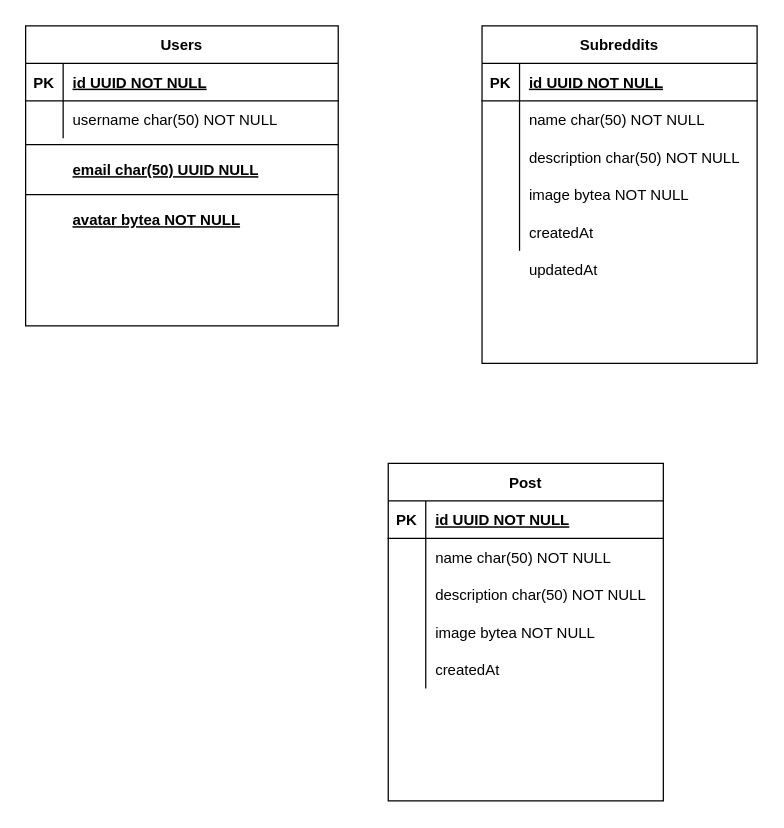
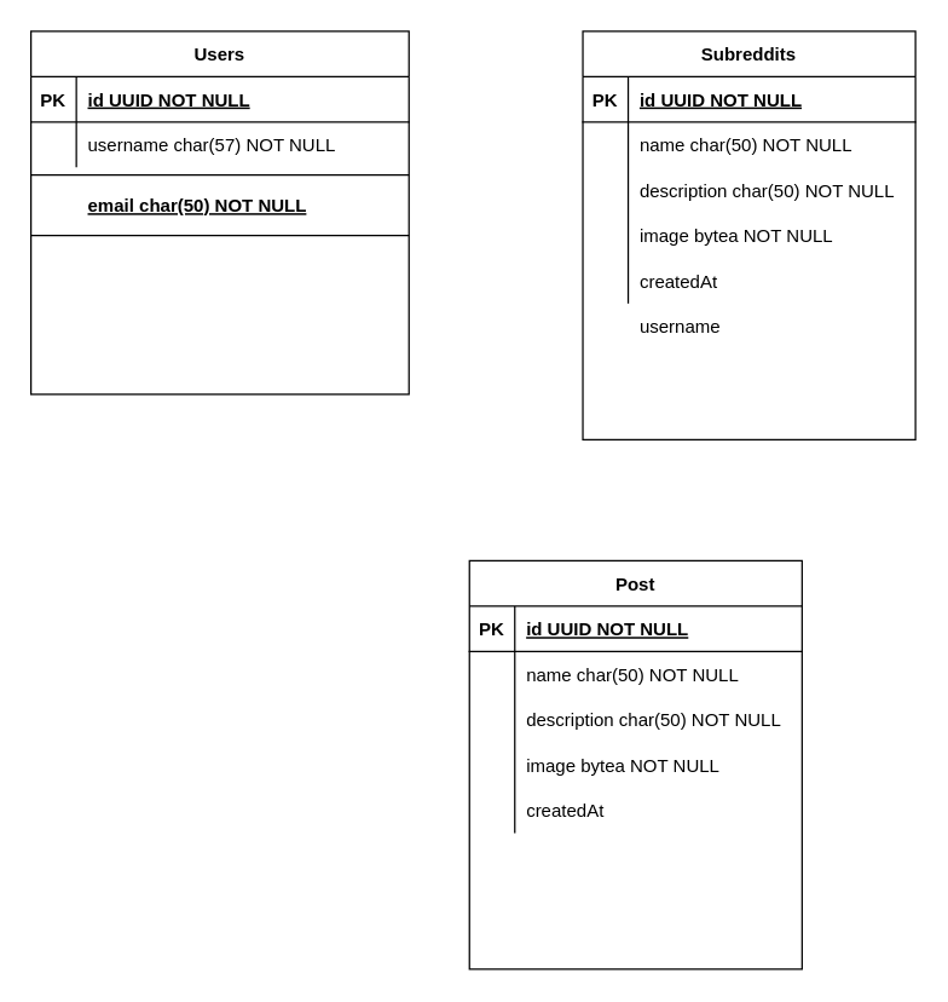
- <mxCell id="8" value="username char(50) NOT NULL" style="shape=partialRectangle;overflow=hidden;connectable=0;fillColor=none;top=0;left=0;bottom=0;right=0;align=left;spacingLeft=6;" parent="6" vertex="1"><mxGeometry x="30" width="220" height="30" as="geometry" /></mxCell>
+ <mxCell id="8" value="username char(57) NOT NULL" style="shape=partialRectangle;overflow=hidden;connectable=0;fillColor=none;top=0;left=0;bottom=0;right=0;align=left;spacingLeft=6;" parent="6" vertex="1"><mxGeometry x="30" width="220" height="30" as="geometry" /></mxCell>
- <mxCell id="10" value="email char(50) UUID NULL" style="shape=partialRectangle;overflow=hidden;connectable=0;top=0;left=0;bottom=0;right=0;align=left;spacingLeft=6;fontStyle=5;fillColor=none;strokeWidth=9;" vertex="1" parent="1"><mxGeometry x="50" y="120" width="220" height="30" as="geometry" /></mxCell>
+ <mxCell id="10" value="email char(50) NOT NULL" style="shape=partialRectangle;overflow=hidden;connectable=0;top=0;left=0;bottom=0;right=0;align=left;spacingLeft=6;fontStyle=5;fillColor=none;strokeWidth=9;" vertex="1" parent="1"><mxGeometry x="50" y="120" width="220" height="30" as="geometry" /></mxCell>
- <mxCell id="12" value="avatar bytea NOT NULL" style="shape=partialRectangle;overflow=hidden;connectable=0;top=0;left=0;bottom=0;right=0;align=left;spacingLeft=6;fontStyle=5;fillColor=none;strokeWidth=9;" vertex="1" parent="1"><mxGeometry x="50" y="160" width="220" height="30" as="geometry" /></mxCell>
- <mxCell id="31" value="updatedAt" style="shape=partialRectangle;connectable=0;fillColor=none;top=0;left=0;bottom=0;right=0;align=left;spacingLeft=6;overflow=hidden;" vertex="1" parent="29"><mxGeometry x="30" width="190" height="30" as="geometry" /></mxCell>
+ <mxCell id="31" value="username" style="shape=partialRectangle;connectable=0;fillColor=none;top=0;left=0;bottom=0;right=0;align=left;spacingLeft=6;overflow=hidden;" vertex="1" parent="29"><mxGeometry x="30" width="190" height="30" as="geometry" /></mxCell>
